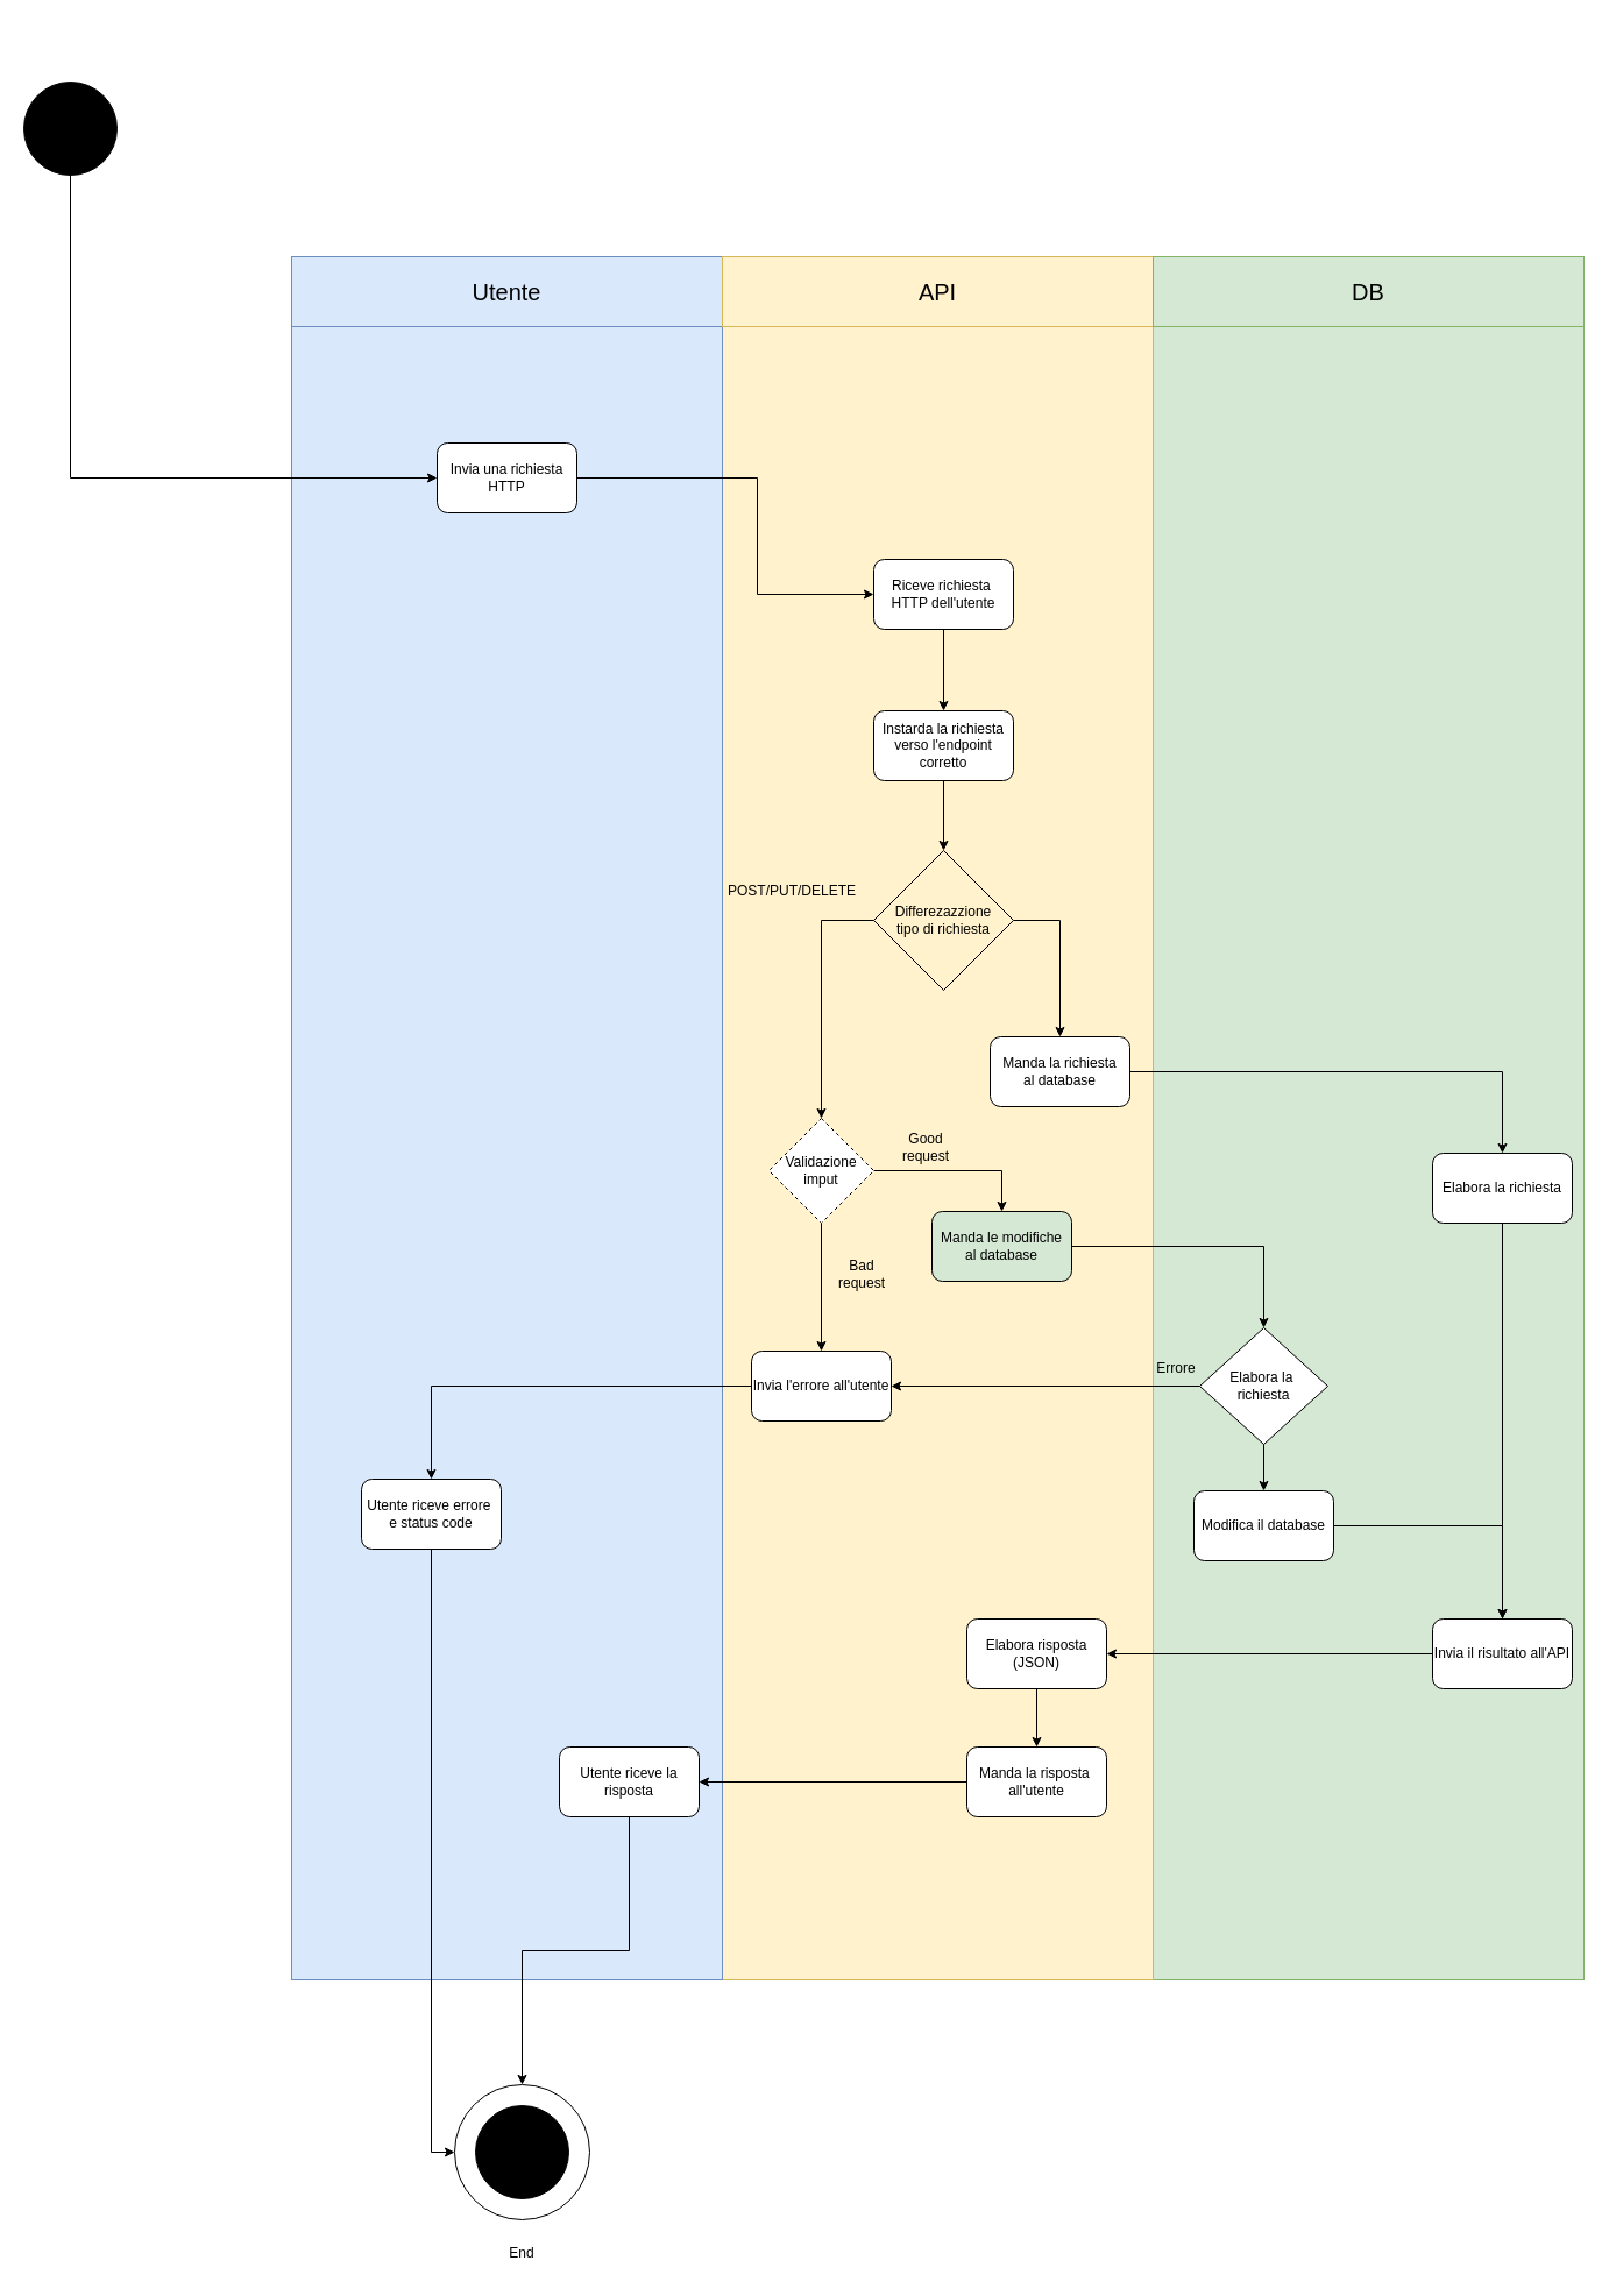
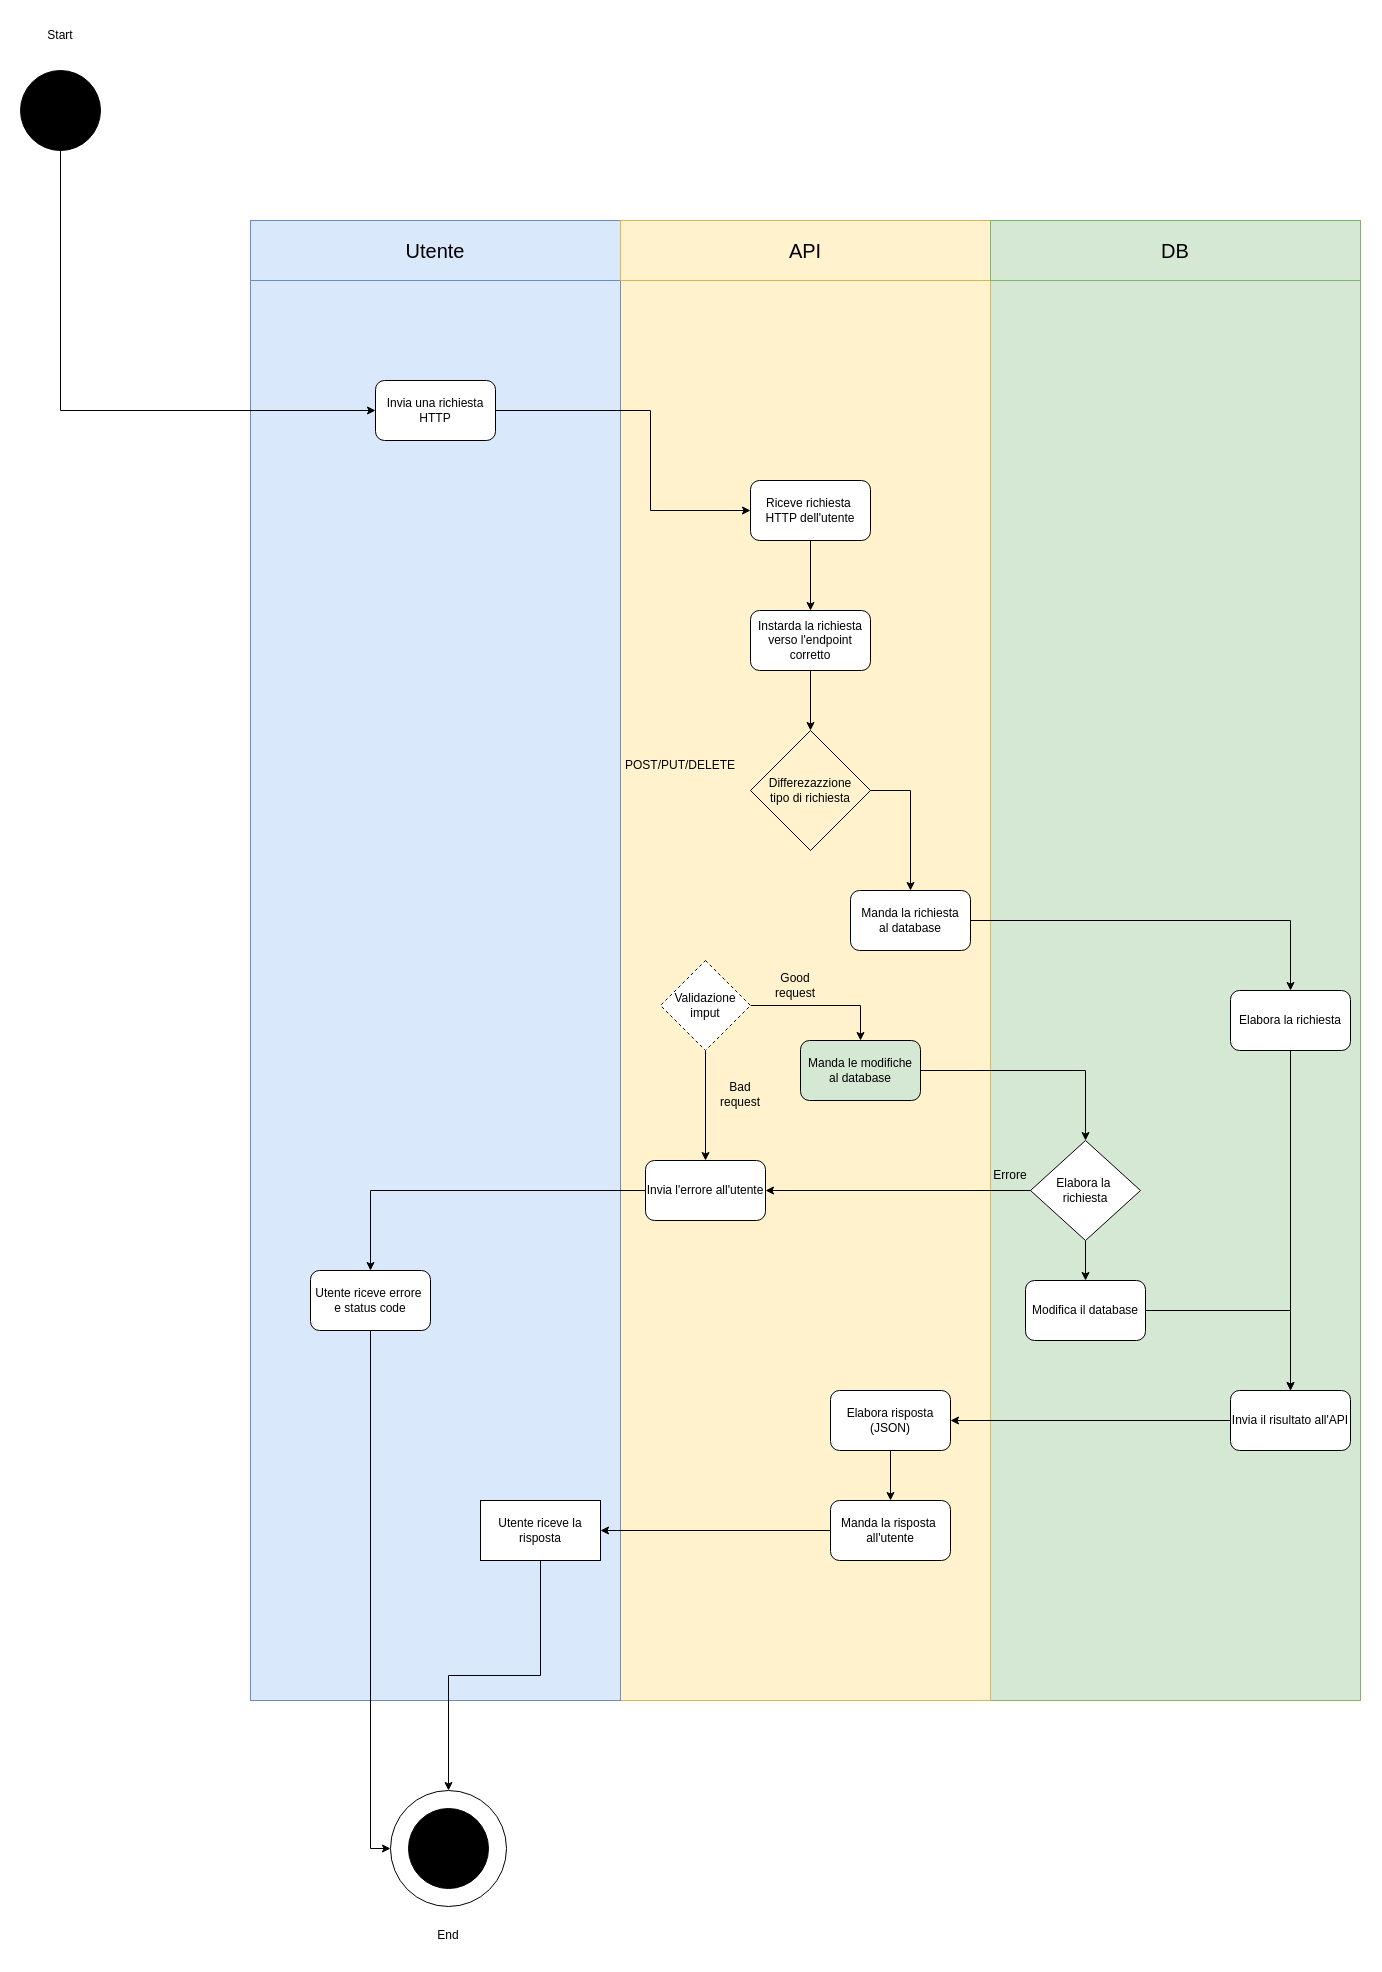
+ <mxCell id="12" value="Start" style="text;html=1;align=center;verticalAlign=middle;whiteSpace=wrap;rounded=0;" parent="1" vertex="1"><mxGeometry x="30" y="20" width="60" height="30" as="geometry" /></mxCell>
- <mxCell id="18" style="edgeStyle=orthogonalEdgeStyle;rounded=0;orthogonalLoop=1;jettySize=auto;html=1;exitX=0;exitY=0.5;exitDx=0;exitDy=0;entryX=0.5;entryY=0;entryDx=0;entryDy=0;" parent="1" source="19" target="29" edge="1"><mxGeometry relative="1" as="geometry" /></mxCell>
- <mxCell id="49" value="Utente riceve la risposta" style="rounded=1;whiteSpace=wrap;html=1;" parent="1" vertex="1"><mxGeometry x="480" y="1500" width="120" height="60" as="geometry" /></mxCell>
+ <mxCell id="49" value="Utente riceve la risposta" style="whiteSpace=wrap;html=1;rounded=0;" parent="1" vertex="1"><mxGeometry x="480" y="1500" width="120" height="60" as="geometry" /></mxCell>
